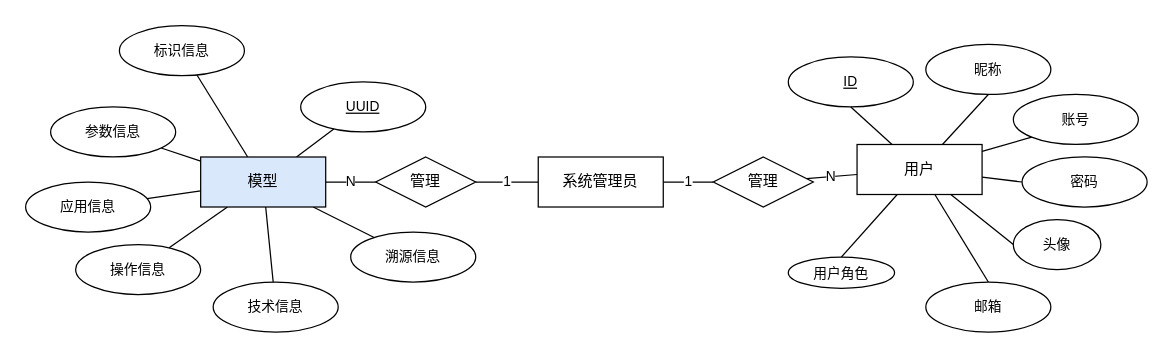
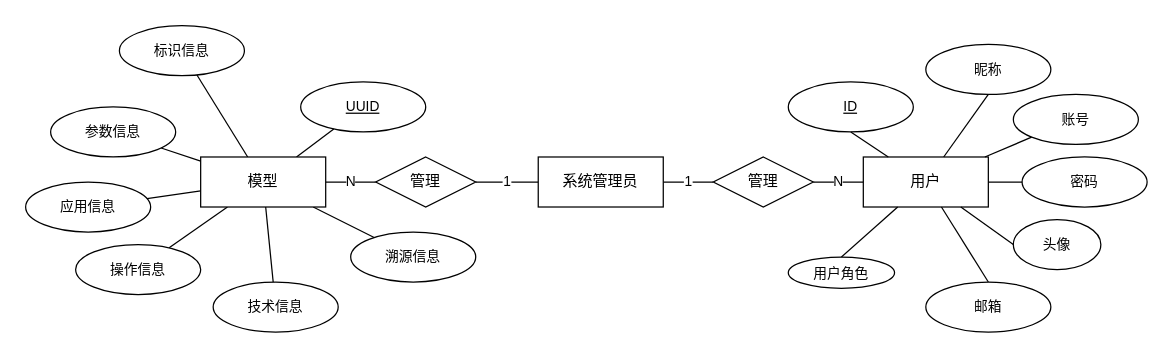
- <mxCell id="26" value="ID" style="ellipse;whiteSpace=wrap;html=1;align=center;fontStyle=4;fontFamily=Helvetica;fontSize=11;fontColor=default;fillColor=none;" vertex="1" parent="1"><mxGeometry x="630" y="45" width="100" height="40" as="geometry" /></mxCell>
+ <mxCell id="26" value="ID" style="ellipse;whiteSpace=wrap;html=1;align=center;fontStyle=4;fontFamily=Helvetica;fontSize=11;fontColor=default;fillColor=none;" vertex="1" parent="1"><mxGeometry x="630" y="65" width="100" height="40" as="geometry" /></mxCell>
- <mxCell id="14" value="用户" style="whiteSpace=wrap;html=1;align=center;fillColor=none;" vertex="1" parent="1"><mxGeometry x="685" y="115" width="100" height="40" as="geometry" /></mxCell>
+ <mxCell id="14" value="用户" style="whiteSpace=wrap;html=1;align=center;fillColor=none;" vertex="1" parent="1"><mxGeometry x="690" y="125" width="100" height="40" as="geometry" /></mxCell>
- <mxCell id="24" value="模型" style="whiteSpace=wrap;html=1;align=center;fillColor=#dae8fc;" vertex="1" parent="1"><mxGeometry x="160" y="125" width="100" height="40" as="geometry" /></mxCell>
+ <mxCell id="24" value="模型" style="whiteSpace=wrap;html=1;align=center;" vertex="1" parent="1"><mxGeometry x="160" y="125" width="100" height="40" as="geometry" /></mxCell>
